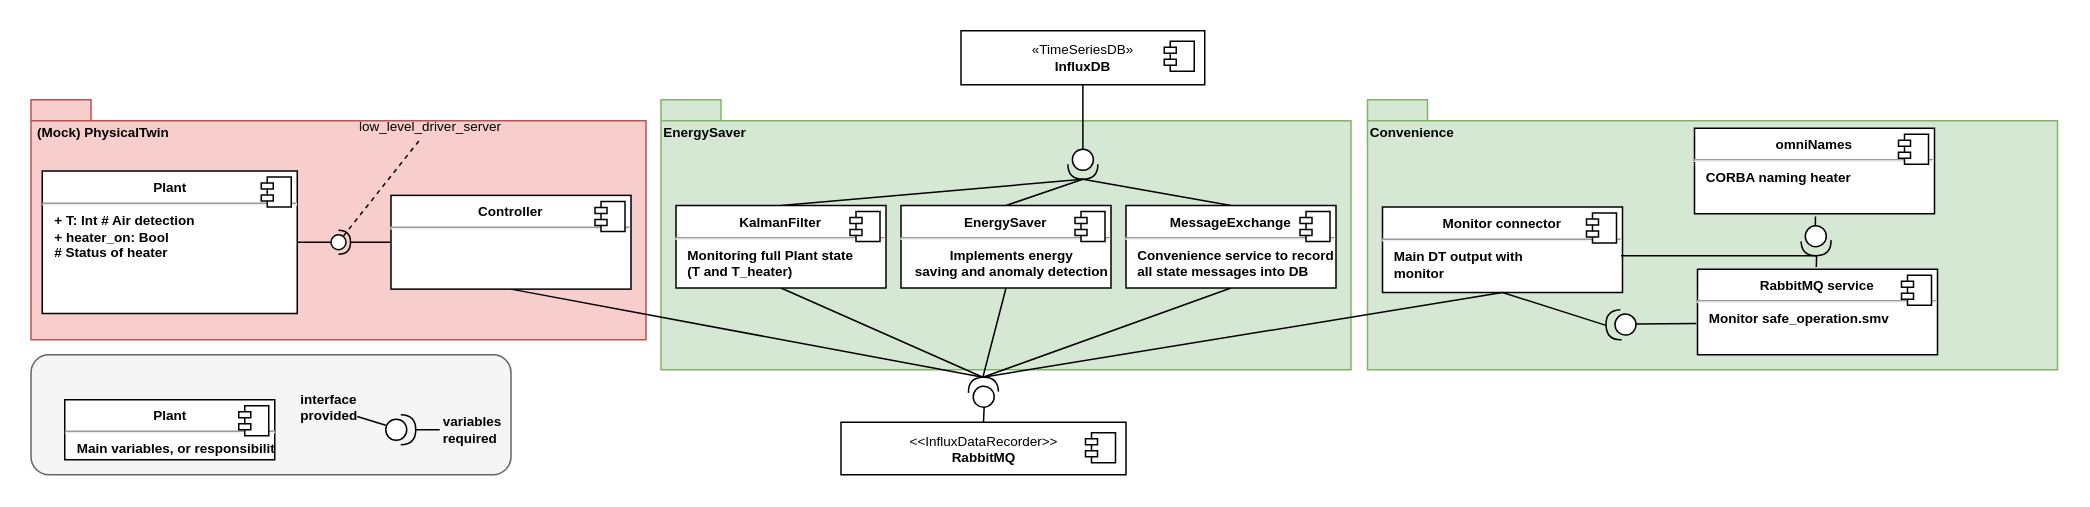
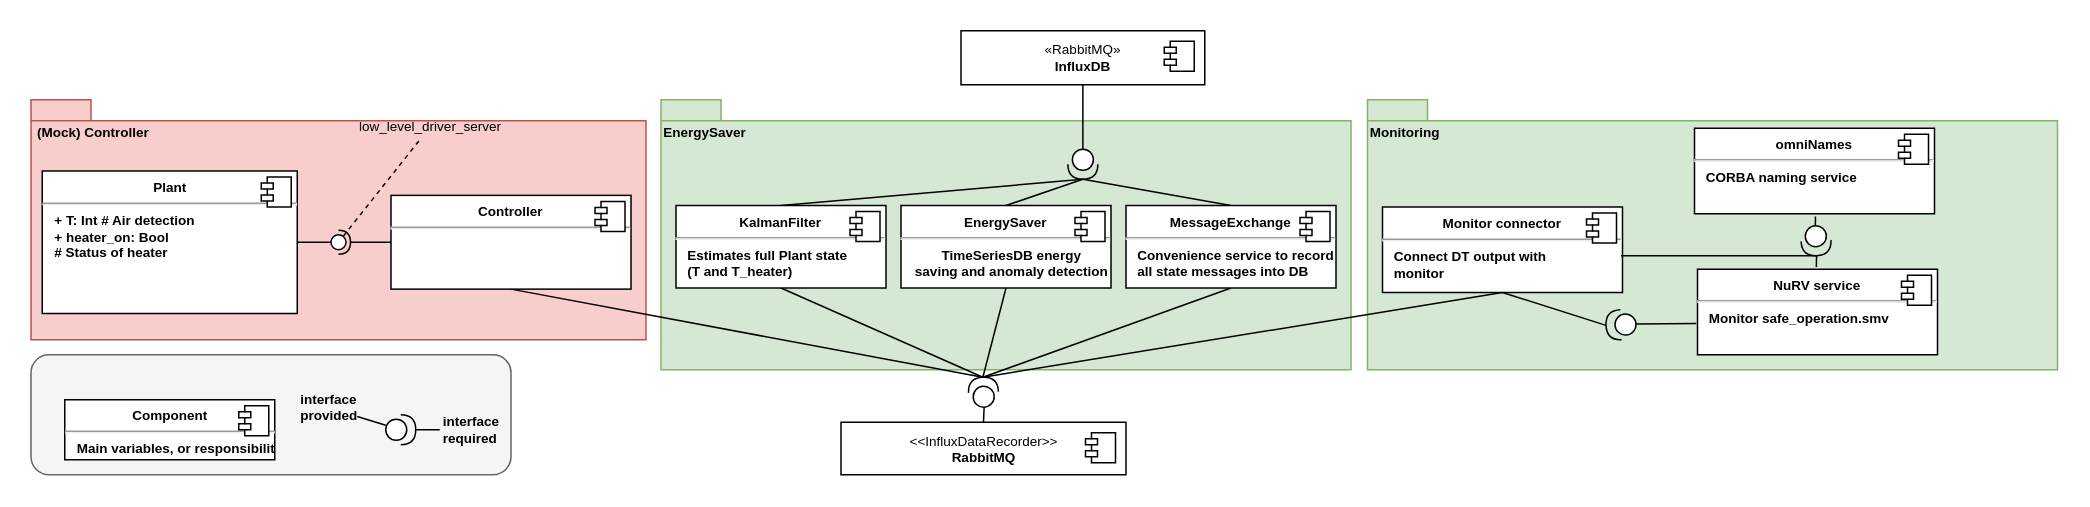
- <mxCell id="12" value="«TimeSeriesDB»&lt;br style=&quot;font-size: 9px;&quot;&gt;&lt;b style=&quot;font-size: 9px;&quot;&gt;InfluxDB&lt;/b&gt;" style="html=1;dropTarget=0;fontSize=9;" parent="1" vertex="1"><mxGeometry x="640" y="20" width="162.5" height="36" as="geometry" /></mxCell>
+ <mxCell id="12" value="«RabbitMQ»&lt;br style=&quot;font-size: 9px;&quot;&gt;&lt;b style=&quot;font-size: 9px;&quot;&gt;InfluxDB&lt;/b&gt;" style="html=1;dropTarget=0;fontSize=9;" parent="1" vertex="1"><mxGeometry x="640" y="20" width="162.5" height="36" as="geometry" /></mxCell>
- <mxCell id="48" value="&lt;p style=&quot;margin: 6px 0px 0px; text-align: center; font-size: 9px;&quot;&gt;&lt;b&gt;omniNames&lt;/b&gt;&lt;/p&gt;&lt;hr style=&quot;font-size: 9px;&quot;&gt;&lt;p style=&quot;margin: 0px 0px 0px 8px; font-size: 9px;&quot;&gt;&lt;b&gt;CORBA naming heater&lt;/b&gt;&lt;/p&gt;" style="align=left;overflow=fill;html=1;dropTarget=0;fontSize=9;" vertex="1" parent="1"><mxGeometry x="1129" y="85" width="160" height="57" as="geometry" /></mxCell>
+ <mxCell id="48" value="&lt;p style=&quot;margin: 6px 0px 0px; text-align: center; font-size: 9px;&quot;&gt;&lt;b&gt;omniNames&lt;/b&gt;&lt;/p&gt;&lt;hr style=&quot;font-size: 9px;&quot;&gt;&lt;p style=&quot;margin: 0px 0px 0px 8px; font-size: 9px;&quot;&gt;&lt;b&gt;CORBA naming service&lt;/b&gt;&lt;/p&gt;" style="align=left;overflow=fill;html=1;dropTarget=0;fontSize=9;" vertex="1" parent="1"><mxGeometry x="1129" y="85" width="160" height="57" as="geometry" /></mxCell>
- <mxCell id="4" value="&amp;nbsp;(Mock) PhysicalTwin" style="shape=folder;fontStyle=1;spacingTop=10;tabWidth=40;tabHeight=14;tabPosition=left;html=1;verticalAlign=top;align=left;fillColor=#f8cecc;strokeColor=#b85450;fontSize=9;" parent="1" vertex="1"><mxGeometry x="20" y="66" width="410" height="160" as="geometry" /></mxCell>
+ <mxCell id="4" value="&amp;nbsp;(Mock) Controller" style="shape=folder;fontStyle=1;spacingTop=10;tabWidth=40;tabHeight=14;tabPosition=left;html=1;verticalAlign=top;align=left;fillColor=#f8cecc;strokeColor=#b85450;fontSize=9;" parent="1" vertex="1"><mxGeometry x="20" y="66" width="410" height="160" as="geometry" /></mxCell>
- <mxCell id="2" value="Convenience" style="shape=folder;fontStyle=1;spacingTop=10;tabWidth=40;tabHeight=14;tabPosition=left;html=1;verticalAlign=top;align=left;fillColor=#d5e8d4;strokeColor=#82b366;fontSize=9;" vertex="1" parent="1"><mxGeometry x="911" y="66" width="460" height="180" as="geometry" /></mxCell>
+ <mxCell id="2" value="Monitoring" style="shape=folder;fontStyle=1;spacingTop=10;tabWidth=40;tabHeight=14;tabPosition=left;html=1;verticalAlign=top;align=left;fillColor=#d5e8d4;strokeColor=#82b366;fontSize=9;" vertex="1" parent="1"><mxGeometry x="911" y="66" width="460" height="180" as="geometry" /></mxCell>
- <mxCell id="29" value="&lt;p style=&quot;margin: 6px 0px 0px; text-align: center; font-size: 9px;&quot;&gt;&lt;font style=&quot;font-size: 9px;&quot;&gt;&lt;b style=&quot;font-size: 9px;&quot;&gt;KalmanFilter&lt;br style=&quot;font-size: 9px;&quot;&gt;&lt;/b&gt;&lt;/font&gt;&lt;/p&gt;&lt;hr style=&quot;font-size: 9px;&quot;&gt;&lt;p style=&quot;margin: 0px 0px 0px 8px; font-size: 9px;&quot;&gt;&lt;font style=&quot;font-size: 9px;&quot;&gt;&lt;b style=&quot;font-size: 9px;&quot;&gt;Monitoring full Plant state&amp;nbsp;&lt;/b&gt;&lt;/font&gt;&lt;/p&gt;&lt;p style=&quot;margin: 0px 0px 0px 8px; font-size: 9px;&quot;&gt;&lt;font style=&quot;font-size: 9px;&quot;&gt;&lt;b style=&quot;font-size: 9px;&quot;&gt;(T and T_heater)&lt;/b&gt;&lt;/font&gt;&lt;/p&gt;" style="align=left;overflow=fill;html=1;dropTarget=0;fontSize=9;" parent="1" vertex="1"><mxGeometry x="450" y="136.5" width="140" height="55" as="geometry" /></mxCell>
+ <mxCell id="29" value="&lt;p style=&quot;margin: 6px 0px 0px; text-align: center; font-size: 9px;&quot;&gt;&lt;font style=&quot;font-size: 9px;&quot;&gt;&lt;b style=&quot;font-size: 9px;&quot;&gt;KalmanFilter&lt;br style=&quot;font-size: 9px;&quot;&gt;&lt;/b&gt;&lt;/font&gt;&lt;/p&gt;&lt;hr style=&quot;font-size: 9px;&quot;&gt;&lt;p style=&quot;margin: 0px 0px 0px 8px; font-size: 9px;&quot;&gt;&lt;font style=&quot;font-size: 9px;&quot;&gt;&lt;b style=&quot;font-size: 9px;&quot;&gt;Estimates full Plant state&amp;nbsp;&lt;/b&gt;&lt;/font&gt;&lt;/p&gt;&lt;p style=&quot;margin: 0px 0px 0px 8px; font-size: 9px;&quot;&gt;&lt;font style=&quot;font-size: 9px;&quot;&gt;&lt;b style=&quot;font-size: 9px;&quot;&gt;(T and T_heater)&lt;/b&gt;&lt;/font&gt;&lt;/p&gt;" style="align=left;overflow=fill;html=1;dropTarget=0;fontSize=9;" parent="1" vertex="1"><mxGeometry x="450" y="136.5" width="140" height="55" as="geometry" /></mxCell>
- <mxCell id="31" value="&lt;p style=&quot;margin: 6px 0px 0px; text-align: center; font-size: 9px;&quot;&gt;&lt;font style=&quot;font-size: 9px;&quot;&gt;&lt;b style=&quot;font-size: 9px;&quot;&gt;&lt;font style=&quot;font-size: 9px;&quot;&gt;EnergySaver&lt;/font&gt;&lt;br style=&quot;font-size: 9px;&quot;&gt;&lt;/b&gt;&lt;/font&gt;&lt;/p&gt;&lt;hr style=&quot;font-size: 9px;&quot;&gt;&lt;p style=&quot;text-align: center; margin: 0px 0px 0px 8px; font-size: 9px;&quot;&gt;&lt;b style=&quot;font-size: 9px;&quot;&gt;Implements energy&lt;/b&gt;&lt;/p&gt;&lt;p style=&quot;text-align: center; margin: 0px 0px 0px 8px; font-size: 9px;&quot;&gt;&lt;b style=&quot;font-size: 9px;&quot;&gt;saving and anomaly detection&lt;/b&gt;&lt;/p&gt;" style="align=left;overflow=fill;html=1;dropTarget=0;fontSize=9;" parent="1" vertex="1"><mxGeometry x="600" y="136.5" width="140" height="55" as="geometry" /></mxCell>
+ <mxCell id="31" value="&lt;p style=&quot;margin: 6px 0px 0px; text-align: center; font-size: 9px;&quot;&gt;&lt;font style=&quot;font-size: 9px;&quot;&gt;&lt;b style=&quot;font-size: 9px;&quot;&gt;&lt;font style=&quot;font-size: 9px;&quot;&gt;EnergySaver&lt;/font&gt;&lt;br style=&quot;font-size: 9px;&quot;&gt;&lt;/b&gt;&lt;/font&gt;&lt;/p&gt;&lt;hr style=&quot;font-size: 9px;&quot;&gt;&lt;p style=&quot;text-align: center; margin: 0px 0px 0px 8px; font-size: 9px;&quot;&gt;&lt;b style=&quot;font-size: 9px;&quot;&gt;TimeSeriesDB energy&lt;/b&gt;&lt;/p&gt;&lt;p style=&quot;text-align: center; margin: 0px 0px 0px 8px; font-size: 9px;&quot;&gt;&lt;b style=&quot;font-size: 9px;&quot;&gt;saving and anomaly detection&lt;/b&gt;&lt;/p&gt;" style="align=left;overflow=fill;html=1;dropTarget=0;fontSize=9;" parent="1" vertex="1"><mxGeometry x="600" y="136.5" width="140" height="55" as="geometry" /></mxCell>
- <mxCell id="43" value="&lt;p style=&quot;margin: 6px 0px 0px; text-align: center; font-size: 9px;&quot;&gt;&lt;b style=&quot;font-size: 9px;&quot;&gt;Monitor connector&lt;/b&gt;&lt;/p&gt;&lt;hr style=&quot;font-size: 9px;&quot;&gt;&lt;p style=&quot;margin: 0px 0px 0px 8px; font-size: 9px;&quot;&gt;&lt;b style=&quot;font-size: 9px;&quot;&gt;Main DT output with&amp;nbsp;&lt;/b&gt;&lt;/p&gt;&lt;p style=&quot;margin: 0px 0px 0px 8px; font-size: 9px;&quot;&gt;&lt;b style=&quot;font-size: 9px;&quot;&gt;monitor&lt;/b&gt;&lt;/p&gt;" style="align=left;overflow=fill;html=1;dropTarget=0;fontSize=9;" vertex="1" parent="1"><mxGeometry x="921" y="137.5" width="160" height="57" as="geometry" /></mxCell>
+ <mxCell id="43" value="&lt;p style=&quot;margin: 6px 0px 0px; text-align: center; font-size: 9px;&quot;&gt;&lt;b style=&quot;font-size: 9px;&quot;&gt;Monitor connector&lt;/b&gt;&lt;/p&gt;&lt;hr style=&quot;font-size: 9px;&quot;&gt;&lt;p style=&quot;margin: 0px 0px 0px 8px; font-size: 9px;&quot;&gt;&lt;b style=&quot;font-size: 9px;&quot;&gt;Connect DT output with&amp;nbsp;&lt;/b&gt;&lt;/p&gt;&lt;p style=&quot;margin: 0px 0px 0px 8px; font-size: 9px;&quot;&gt;&lt;b style=&quot;font-size: 9px;&quot;&gt;monitor&lt;/b&gt;&lt;/p&gt;" style="align=left;overflow=fill;html=1;dropTarget=0;fontSize=9;" vertex="1" parent="1"><mxGeometry x="921" y="137.5" width="160" height="57" as="geometry" /></mxCell>
- <mxCell id="46" value="&lt;p style=&quot;margin: 6px 0px 0px; text-align: center; font-size: 9px;&quot;&gt;&lt;b&gt;RabbitMQ service&lt;/b&gt;&lt;/p&gt;&lt;hr style=&quot;font-size: 9px;&quot;&gt;&lt;p style=&quot;margin: 0px 0px 0px 8px; font-size: 9px;&quot;&gt;&lt;b&gt;Monitor safe_operation.smv&lt;/b&gt;&lt;/p&gt;" style="align=left;overflow=fill;html=1;dropTarget=0;fontSize=9;" vertex="1" parent="1"><mxGeometry x="1131" y="179" width="160" height="57" as="geometry" /></mxCell>
+ <mxCell id="46" value="&lt;p style=&quot;margin: 6px 0px 0px; text-align: center; font-size: 9px;&quot;&gt;&lt;b&gt;NuRV service&lt;/b&gt;&lt;/p&gt;&lt;hr style=&quot;font-size: 9px;&quot;&gt;&lt;p style=&quot;margin: 0px 0px 0px 8px; font-size: 9px;&quot;&gt;&lt;b&gt;Monitor safe_operation.smv&lt;/b&gt;&lt;/p&gt;" style="align=left;overflow=fill;html=1;dropTarget=0;fontSize=9;" vertex="1" parent="1"><mxGeometry x="1131" y="179" width="160" height="57" as="geometry" /></mxCell>
- <mxCell id="35" value="&lt;p style=&quot;margin: 6px 0px 0px; text-align: center; font-size: 9px;&quot;&gt;&lt;font style=&quot;font-size: 9px;&quot;&gt;&lt;b style=&quot;font-size: 9px;&quot;&gt;Plant&lt;br style=&quot;font-size: 9px;&quot;&gt;&lt;/b&gt;&lt;/font&gt;&lt;/p&gt;&lt;hr style=&quot;font-size: 9px;&quot;&gt;&lt;p style=&quot;margin: 0px 0px 0px 8px; font-size: 9px;&quot;&gt;&lt;font style=&quot;font-size: 9px;&quot;&gt;&lt;b style=&quot;font-size: 9px;&quot;&gt;Main variables, or responsibility.&lt;/b&gt;&lt;/font&gt;&lt;/p&gt;" style="align=left;overflow=fill;html=1;dropTarget=0;fontSize=9;" parent="1" vertex="1"><mxGeometry x="42.5" y="266" width="140" height="40" as="geometry" /></mxCell>
+ <mxCell id="35" value="&lt;p style=&quot;margin: 6px 0px 0px; text-align: center; font-size: 9px;&quot;&gt;&lt;font style=&quot;font-size: 9px;&quot;&gt;&lt;b style=&quot;font-size: 9px;&quot;&gt;Component&lt;br style=&quot;font-size: 9px;&quot;&gt;&lt;/b&gt;&lt;/font&gt;&lt;/p&gt;&lt;hr style=&quot;font-size: 9px;&quot;&gt;&lt;p style=&quot;margin: 0px 0px 0px 8px; font-size: 9px;&quot;&gt;&lt;font style=&quot;font-size: 9px;&quot;&gt;&lt;b style=&quot;font-size: 9px;&quot;&gt;Main variables, or responsibility.&lt;/b&gt;&lt;/font&gt;&lt;/p&gt;" style="align=left;overflow=fill;html=1;dropTarget=0;fontSize=9;" parent="1" vertex="1"><mxGeometry x="42.5" y="266" width="140" height="40" as="geometry" /></mxCell>
- <mxCell id="39" value="&lt;font style=&quot;font-size: 9px;&quot;&gt;&lt;b style=&quot;font-size: 9px;&quot;&gt;variables required&lt;/b&gt;&lt;/font&gt;" style="text;html=1;strokeColor=none;fillColor=none;align=left;verticalAlign=middle;whiteSpace=wrap;rounded=0;fontStyle=0;fontSize=9;" parent="1" vertex="1"><mxGeometry x="292.5" y="271" width="50" height="30" as="geometry" /></mxCell>
+ <mxCell id="39" value="&lt;font style=&quot;font-size: 9px;&quot;&gt;&lt;b style=&quot;font-size: 9px;&quot;&gt;interface required&lt;/b&gt;&lt;/font&gt;" style="text;html=1;strokeColor=none;fillColor=none;align=left;verticalAlign=middle;whiteSpace=wrap;rounded=0;fontStyle=0;fontSize=9;" parent="1" vertex="1"><mxGeometry x="292.5" y="271" width="50" height="30" as="geometry" /></mxCell>
